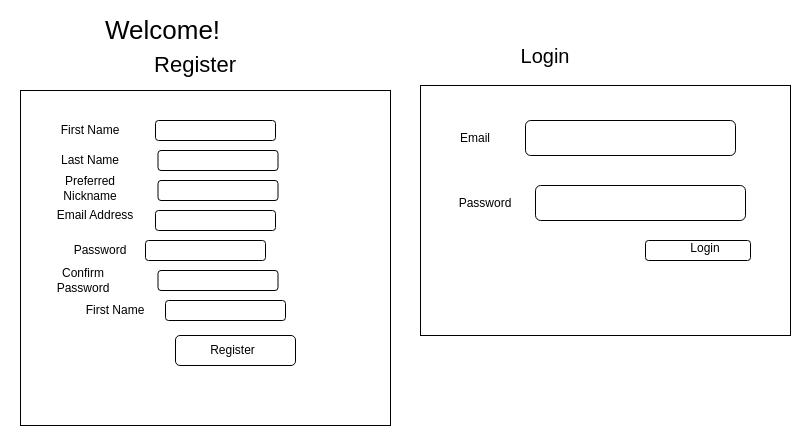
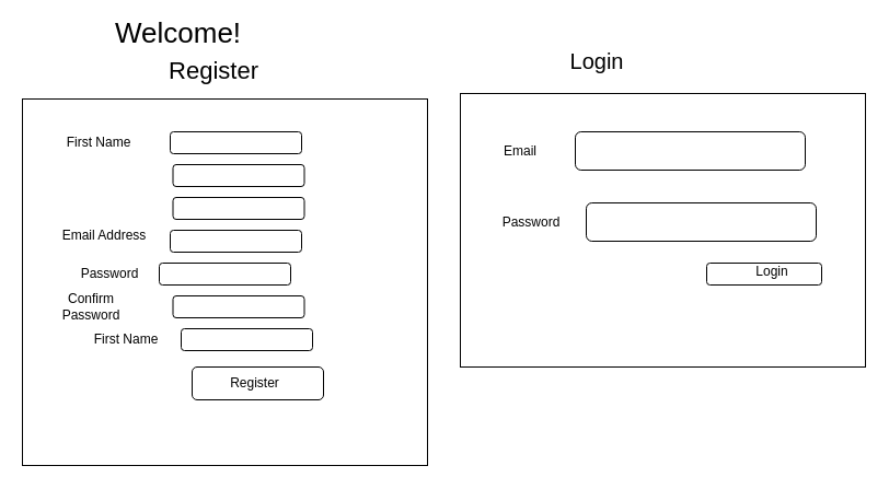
- <mxCell id="6" value="Last Name" style="text;html=1;strokeColor=none;fillColor=none;align=center;verticalAlign=middle;whiteSpace=wrap;rounded=0;" vertex="1" parent="1"><mxGeometry x="45" y="150" width="90" height="20" as="geometry" /></mxCell>
- <mxCell id="8" value="Preferred Nickname" style="text;html=1;strokeColor=none;fillColor=none;align=center;verticalAlign=middle;whiteSpace=wrap;rounded=0;" vertex="1" parent="1"><mxGeometry x="45" y="177.5" width="90" height="20" as="geometry" /></mxCell>
